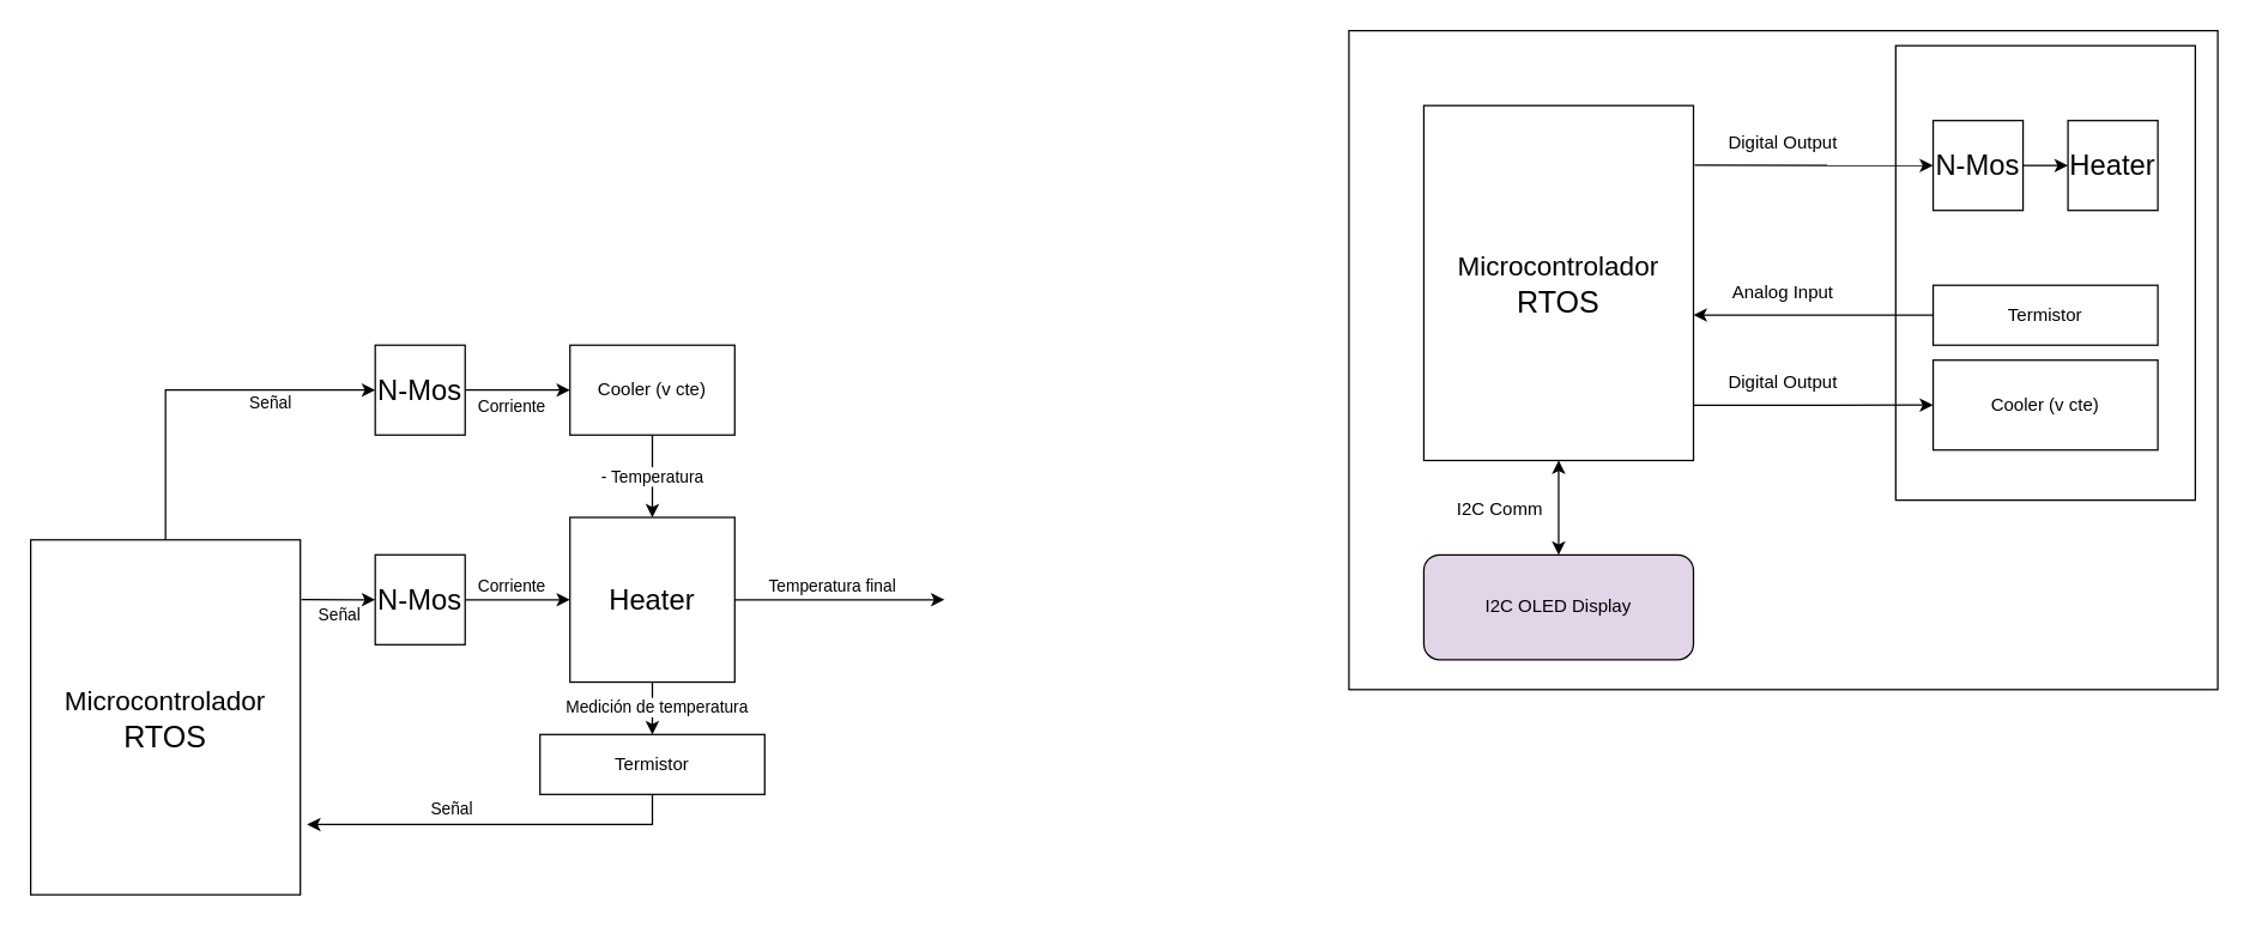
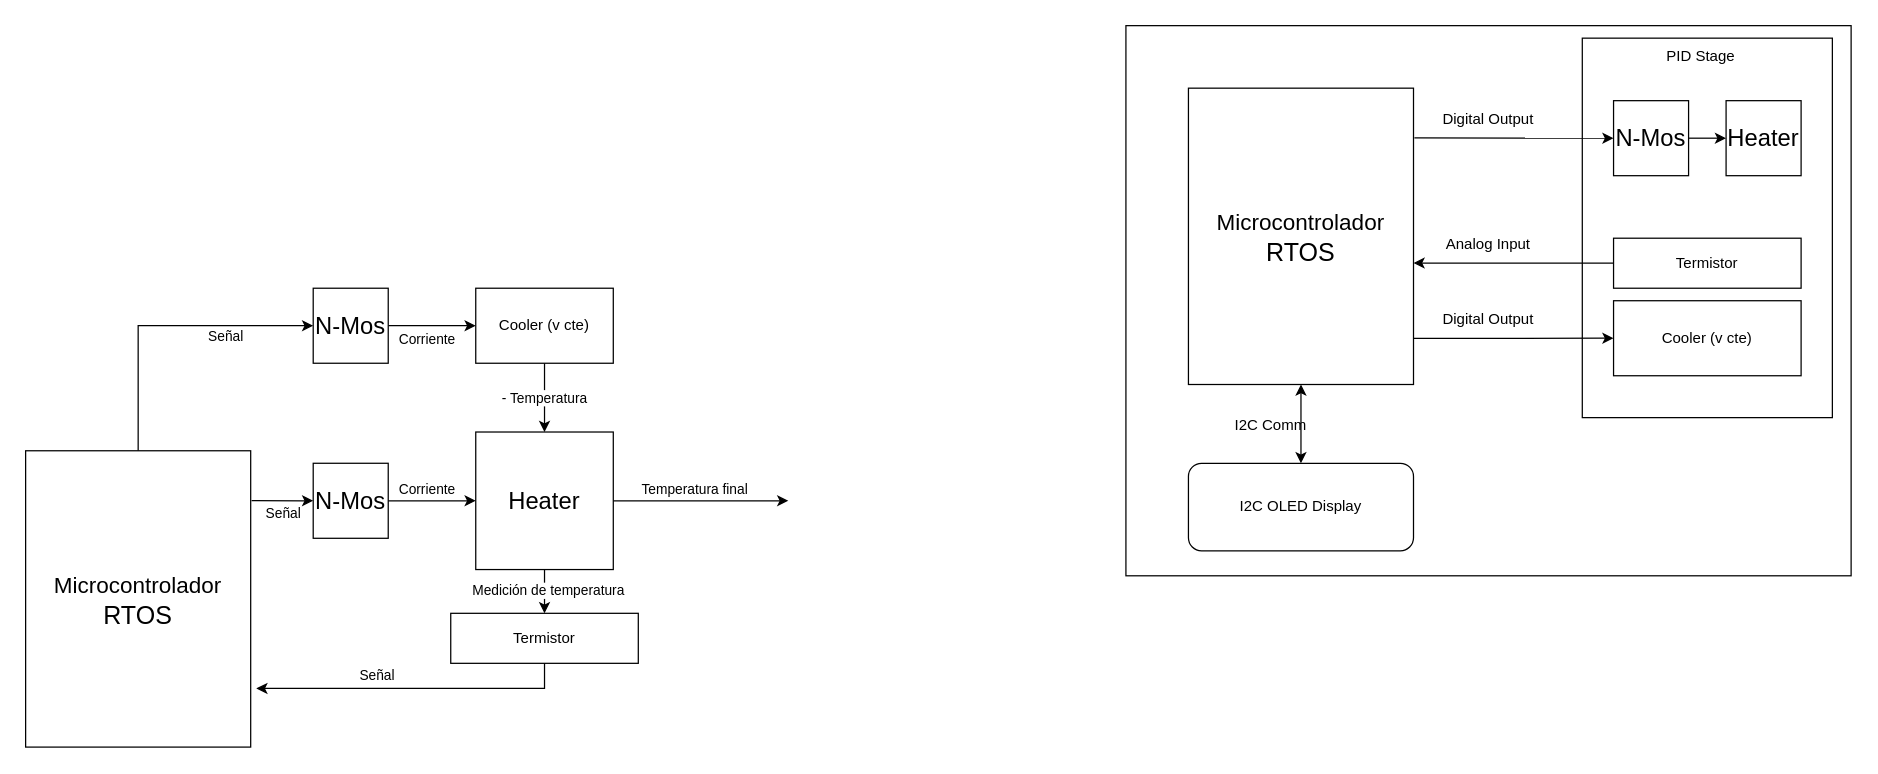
+ <mxCell id="12" value="PID Stage" style="text;html=1;align=center;verticalAlign=middle;whiteSpace=wrap;rounded=0;" parent="1" vertex="1"><mxGeometry x="1330" y="30" width="60" height="30" as="geometry" /></mxCell>
- <mxCell id="19" value="I2C Comm" style="text;html=1;align=center;verticalAlign=middle;whiteSpace=wrap;rounded=0;" parent="1" vertex="1"><mxGeometry x="970.5" y="320" width="60" height="40" as="geometry" /></mxCell>
+ <mxCell id="19" value="I2C Comm" style="text;html=1;align=center;verticalAlign=middle;whiteSpace=wrap;rounded=0;" parent="1" vertex="1"><mxGeometry x="985.5" y="320" width="60" height="40" as="geometry" /></mxCell>
- <mxCell id="13" value="I2C OLED Display" style="rounded=1;whiteSpace=wrap;html=1;fillColor=#e1d5e7;" parent="1" vertex="1"><mxGeometry x="950" y="370" width="180" height="70" as="geometry" /></mxCell>
+ <mxCell id="13" value="I2C OLED Display" style="rounded=1;whiteSpace=wrap;html=1;" parent="1" vertex="1"><mxGeometry x="950" y="370" width="180" height="70" as="geometry" /></mxCell>
